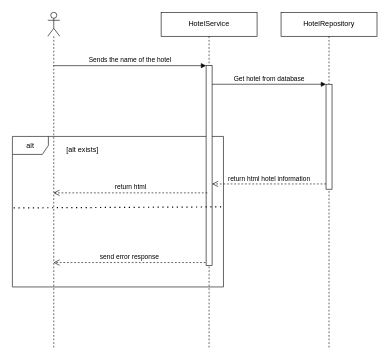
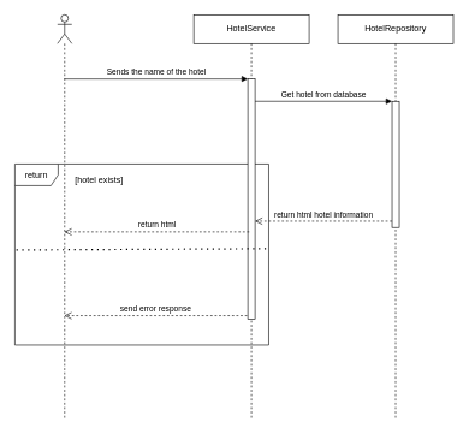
- <mxCell id="2" value="alt" style="shape=umlFrame;whiteSpace=wrap;html=1;" vertex="1" parent="1"><mxGeometry x="20" y="227" width="352" height="251" as="geometry" /></mxCell>
+ <mxCell id="2" value="return" style="shape=umlFrame;whiteSpace=wrap;html=1;" vertex="1" parent="1"><mxGeometry x="20" y="227" width="352" height="251" as="geometry" /></mxCell>
- <mxCell id="13" value="[alt exists]" style="text;html=1;strokeColor=none;fillColor=none;align=center;verticalAlign=middle;whiteSpace=wrap;rounded=0;" vertex="1" parent="1"><mxGeometry x="95" y="239" width="84" height="20" as="geometry" /></mxCell>
+ <mxCell id="13" value="[hotel exists]" style="text;html=1;strokeColor=none;fillColor=none;align=center;verticalAlign=middle;whiteSpace=wrap;rounded=0;" vertex="1" parent="1"><mxGeometry x="95" y="239" width="84" height="20" as="geometry" /></mxCell>
